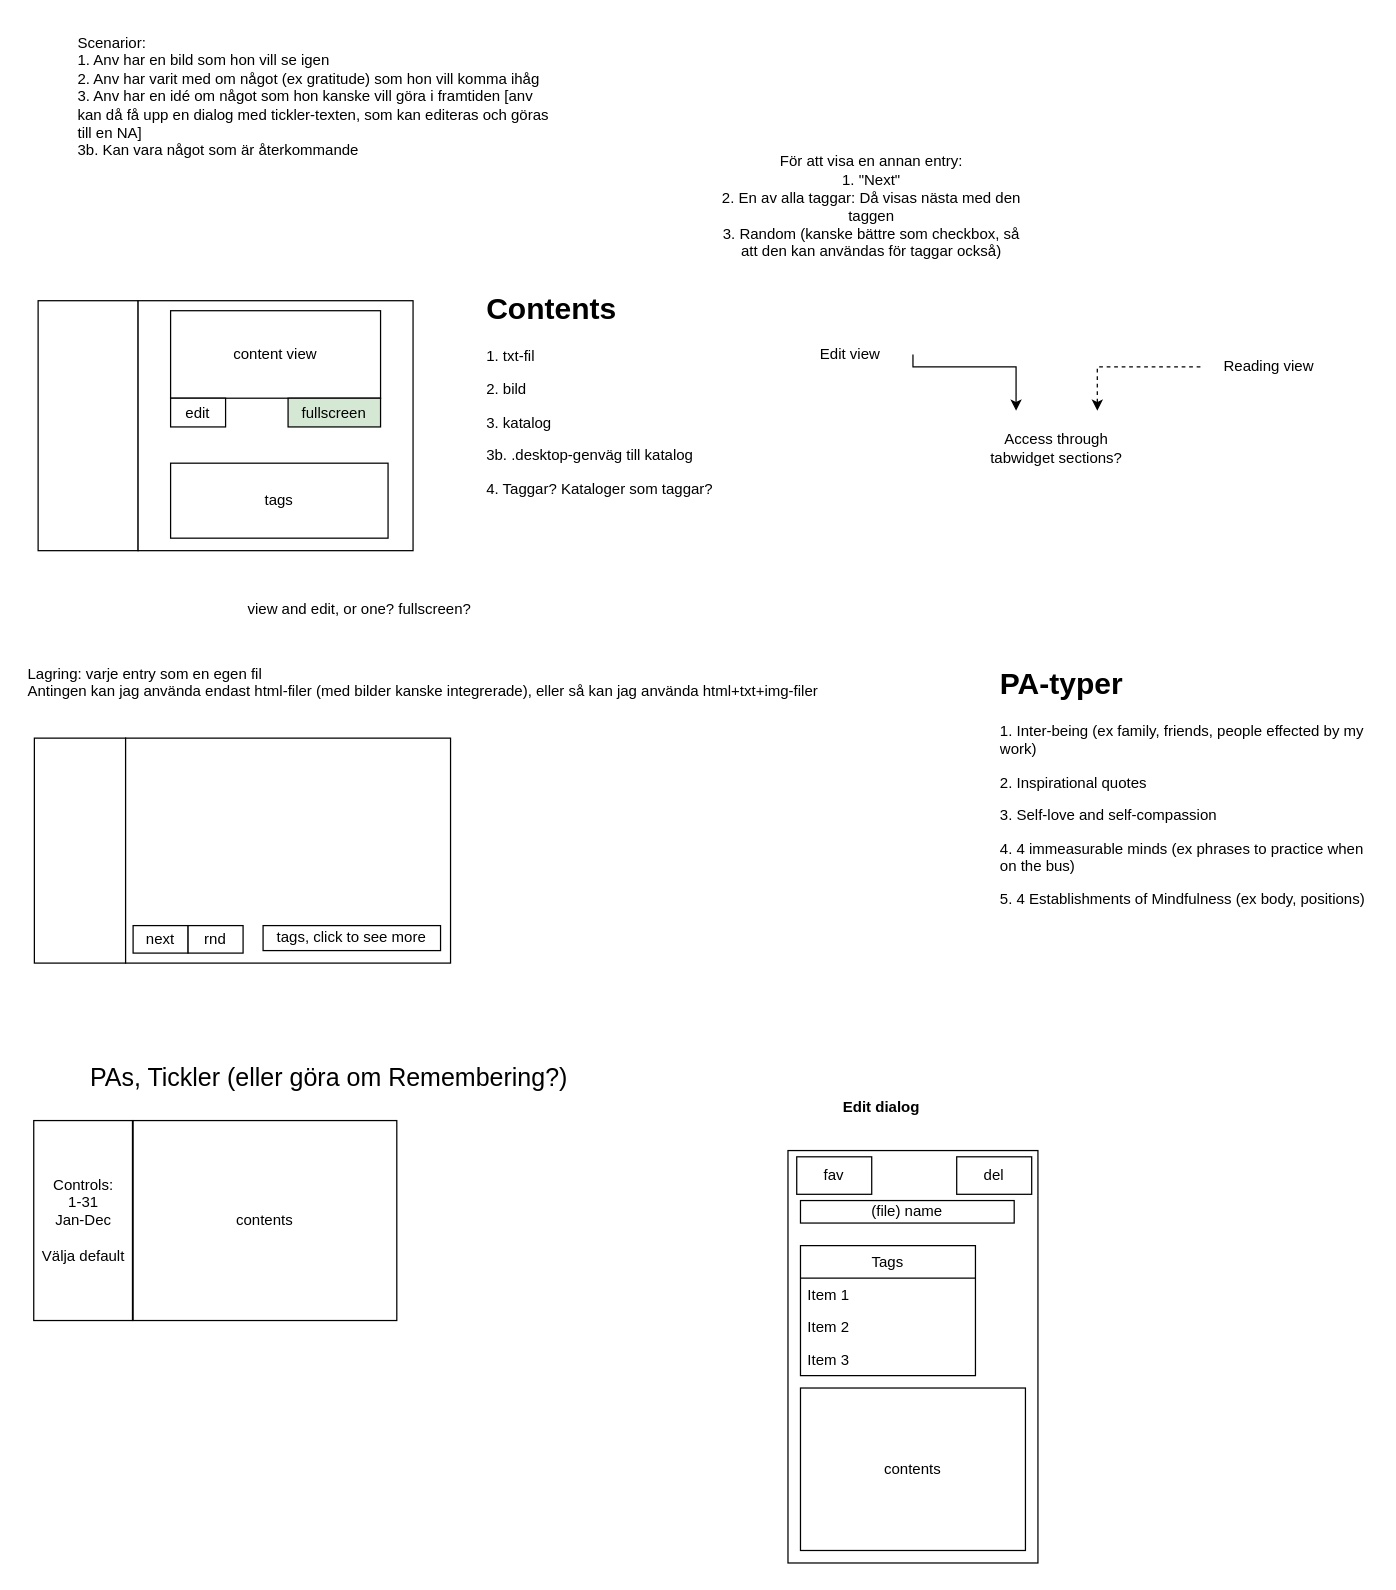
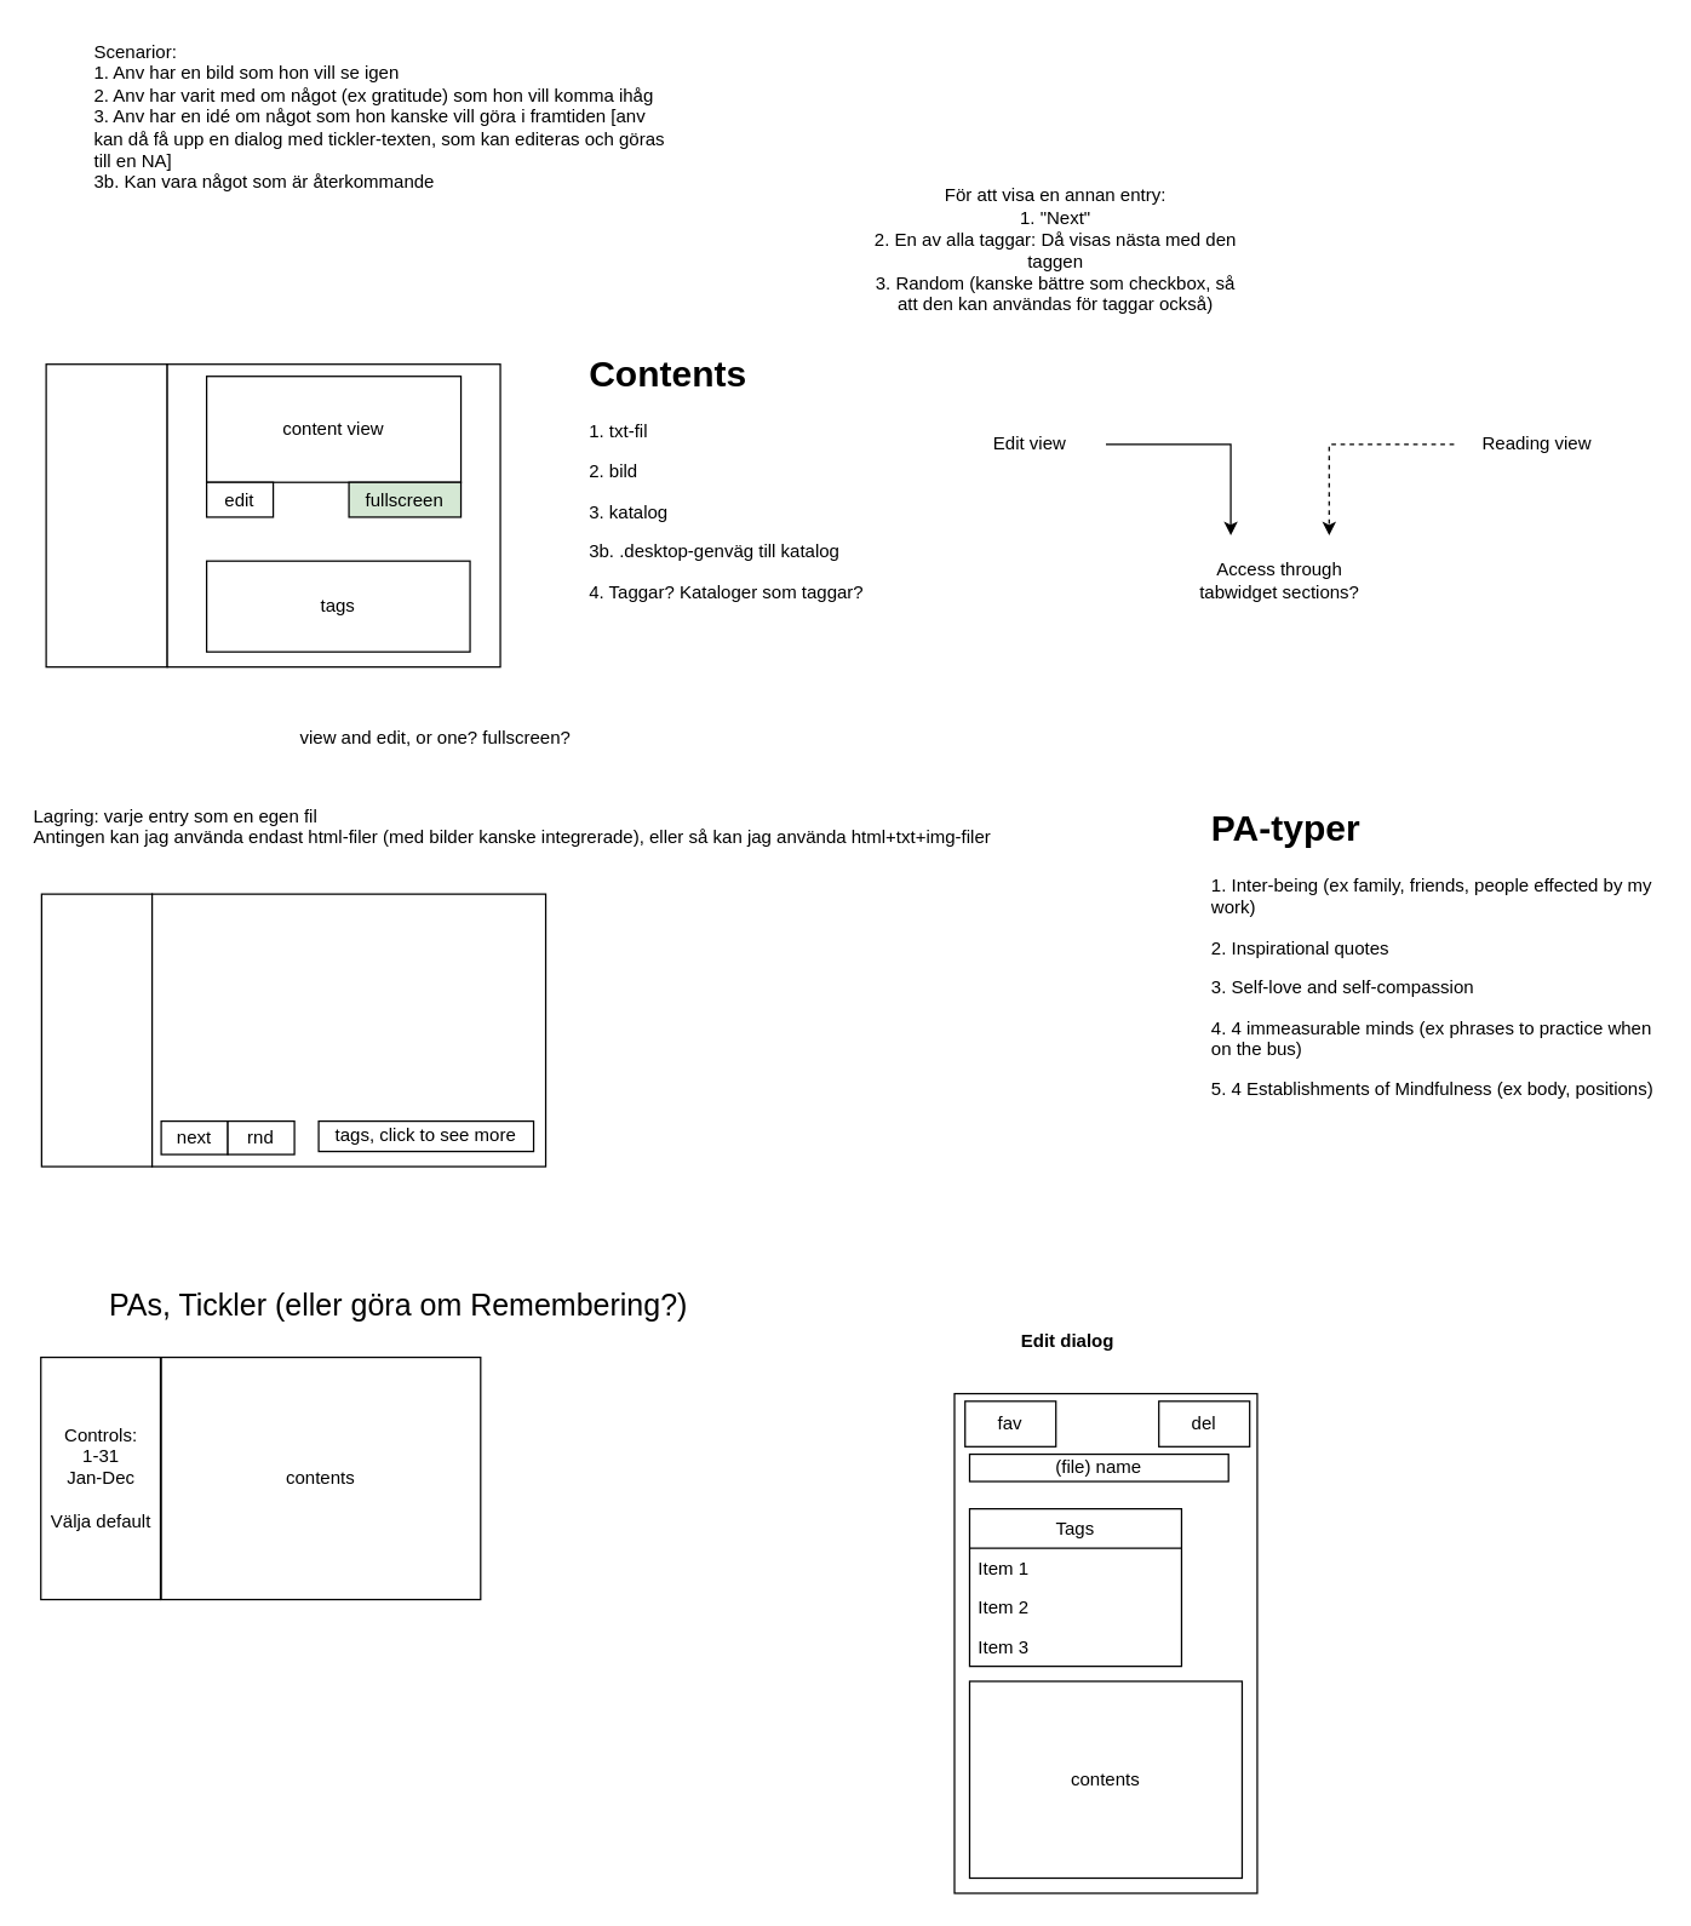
- <mxCell id="7" value="Edit view" style="text;html=1;strokeColor=none;fillColor=none;align=center;verticalAlign=middle;whiteSpace=wrap;rounded=0;" parent="1" vertex="1"><mxGeometry x="630" y="273" width="100" height="20" as="geometry" /></mxCell>
+ <mxCell id="7" value="Edit view" style="text;html=1;strokeColor=none;fillColor=none;align=center;verticalAlign=middle;whiteSpace=wrap;rounded=0;" parent="1" vertex="1"><mxGeometry x="630" y="283" width="100" height="20" as="geometry" /></mxCell>
- <mxCell id="10" value="Access through tabwidget sections?" style="text;html=1;strokeColor=none;fillColor=none;align=center;verticalAlign=middle;whiteSpace=wrap;rounded=0;" parent="1" vertex="1"><mxGeometry x="780" y="328" width="130" height="60" as="geometry" /></mxCell>
+ <mxCell id="10" value="Access through tabwidget sections?" style="text;html=1;strokeColor=none;fillColor=none;align=center;verticalAlign=middle;whiteSpace=wrap;rounded=0;" parent="1" vertex="1"><mxGeometry x="780" y="353" width="130" height="60" as="geometry" /></mxCell>
